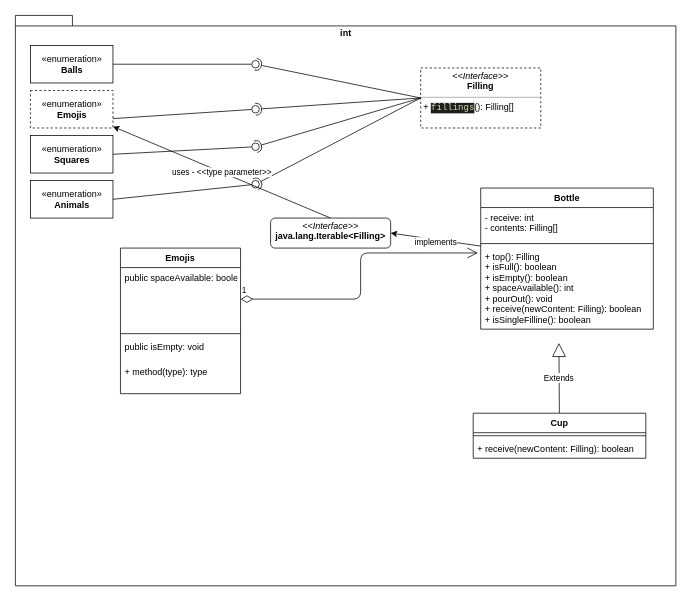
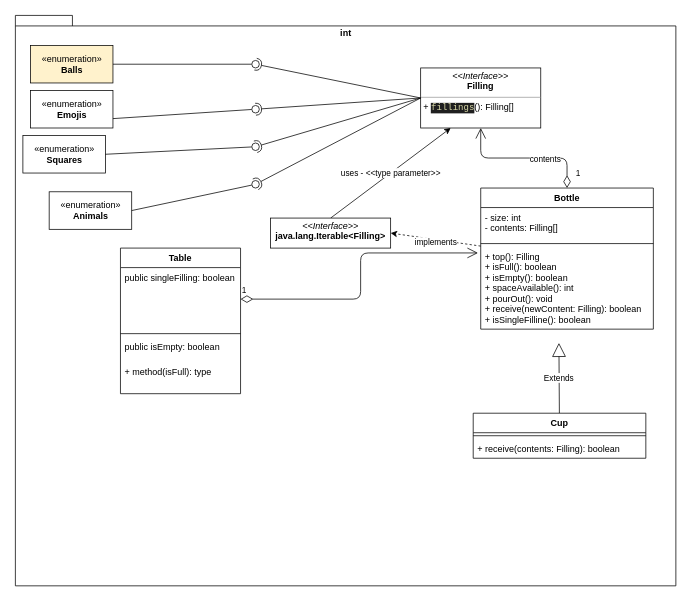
- <mxCell id="10" value="«enumeration»&lt;br&gt;&lt;b&gt;Balls&lt;br&gt;&lt;/b&gt;" style="html=1;" vertex="1" parent="1"><mxGeometry x="40" y="60" width="110" height="50" as="geometry" /></mxCell>
+ <mxCell id="10" value="«enumeration»&lt;br&gt;&lt;b&gt;Balls&lt;br&gt;&lt;/b&gt;" style="html=1;fillColor=#fff2cc;" vertex="1" parent="1"><mxGeometry x="40" y="60" width="110" height="50" as="geometry" /></mxCell>
- <mxCell id="9" value="&lt;p style=&quot;margin:0px;margin-top:4px;text-align:center;&quot;&gt;&lt;i&gt;&amp;lt;&amp;lt;Interface&amp;gt;&amp;gt;&lt;/i&gt;&lt;br&gt;&lt;b&gt;Filling&lt;/b&gt;&lt;/p&gt;&lt;hr size=&quot;1&quot;&gt;&lt;p style=&quot;margin:0px;margin-left:4px;&quot;&gt;+&amp;nbsp;&lt;span style=&quot;color: rgb(220, 220, 170); background-color: rgb(31, 31, 31); font-family: Menlo, Monaco, &amp;quot;Courier New&amp;quot;, monospace;&quot;&gt;fillings&lt;/span&gt;&lt;span style=&quot;background-color: initial;&quot;&gt;(): Filling[]&lt;/span&gt;&lt;/p&gt;" style="verticalAlign=top;align=left;overflow=fill;fontSize=12;fontFamily=Helvetica;html=1;dashed=1;" vertex="1" parent="1"><mxGeometry x="560" y="90" width="160" height="80" as="geometry" /></mxCell>
+ <mxCell id="9" value="&lt;p style=&quot;margin:0px;margin-top:4px;text-align:center;&quot;&gt;&lt;i&gt;&amp;lt;&amp;lt;Interface&amp;gt;&amp;gt;&lt;/i&gt;&lt;br&gt;&lt;b&gt;Filling&lt;/b&gt;&lt;/p&gt;&lt;hr size=&quot;1&quot;&gt;&lt;p style=&quot;margin:0px;margin-left:4px;&quot;&gt;+&amp;nbsp;&lt;span style=&quot;color: rgb(220, 220, 170); background-color: rgb(31, 31, 31); font-family: Menlo, Monaco, &amp;quot;Courier New&amp;quot;, monospace;&quot;&gt;fillings&lt;/span&gt;&lt;span style=&quot;background-color: initial;&quot;&gt;(): Filling[]&lt;/span&gt;&lt;/p&gt;" style="verticalAlign=top;align=left;overflow=fill;fontSize=12;fontFamily=Helvetica;html=1;" vertex="1" parent="1"><mxGeometry x="560" y="90" width="160" height="80" as="geometry" /></mxCell>
- <mxCell id="11" value="«enumeration»&lt;br&gt;&lt;b&gt;Emojis&lt;br&gt;&lt;/b&gt;" style="html=1;dashed=1;" vertex="1" parent="1"><mxGeometry x="40" y="120" width="110" height="50" as="geometry" /></mxCell>
+ <mxCell id="11" value="«enumeration»&lt;br&gt;&lt;b&gt;Emojis&lt;br&gt;&lt;/b&gt;" style="html=1;" vertex="1" parent="1"><mxGeometry x="40" y="120" width="110" height="50" as="geometry" /></mxCell>
- <mxCell id="12" value="«enumeration»&lt;br&gt;&lt;b&gt;Squares&lt;br&gt;&lt;/b&gt;" style="html=1;" vertex="1" parent="1"><mxGeometry x="40" y="180" width="110" height="50" as="geometry" /></mxCell>
+ <mxCell id="12" value="«enumeration»&lt;br&gt;&lt;b&gt;Squares&lt;br&gt;&lt;/b&gt;" style="html=1;" vertex="1" parent="1"><mxGeometry x="30" y="180" width="110" height="50" as="geometry" /></mxCell>
+ <mxCell id="38" value="1" style="endArrow=open;html=1;endSize=12;startArrow=diamondThin;startSize=14;startFill=0;edgeStyle=orthogonalEdgeStyle;align=left;verticalAlign=bottom;exitX=0.5;exitY=0;exitDx=0;exitDy=0;entryX=0.5;entryY=1;entryDx=0;entryDy=0;" edge="1" parent="1" source="5" target="9"><mxGeometry x="-0.895" y="-10" relative="1" as="geometry"><mxPoint x="790" y="210" as="sourcePoint" /><mxPoint x="950" y="210" as="targetPoint" /><mxPoint as="offset" /></mxGeometry></mxCell>
+ <mxCell id="39" value="contents" style="edgeLabel;html=1;align=center;verticalAlign=middle;resizable=0;points=[];" vertex="1" connectable="0" parent="38"><mxGeometry x="-0.282" y="1" relative="1" as="geometry"><mxPoint as="offset" /></mxGeometry></mxCell>
- <mxCell id="26" value="uses - &amp;lt;&amp;lt;type parameter&amp;gt;&amp;gt;" style="edgeStyle=none;html=1;exitX=0.5;exitY=0;exitDx=0;exitDy=0;" edge="1" parent="1" source="27" target="11"><mxGeometry relative="1" as="geometry"><mxPoint x="426.429" y="320" as="sourcePoint" /></mxGeometry></mxCell>
+ <mxCell id="26" value="uses - &amp;lt;&amp;lt;type parameter&amp;gt;&amp;gt;" style="edgeStyle=none;html=1;entryX=0.25;entryY=1;entryDx=0;entryDy=0;exitX=0.5;exitY=0;exitDx=0;exitDy=0;" edge="1" parent="1" source="27" target="9"><mxGeometry relative="1" as="geometry"><mxPoint x="426.429" y="320" as="sourcePoint" /></mxGeometry></mxCell>
- <mxCell id="22" value="«enumeration»&lt;br&gt;&lt;b&gt;Animals&lt;br&gt;&lt;/b&gt;" style="html=1;" vertex="1" parent="1"><mxGeometry x="40" y="240" width="110" height="50" as="geometry" /></mxCell>
+ <mxCell id="22" value="«enumeration»&lt;br&gt;&lt;b&gt;Animals&lt;br&gt;&lt;/b&gt;" style="html=1;" vertex="1" parent="1"><mxGeometry x="65" y="255" width="110" height="50" as="geometry" /></mxCell>
- <mxCell id="6" value="- receive: int&#10;- contents: Filling[]" style="text;strokeColor=none;fillColor=none;align=left;verticalAlign=top;spacingLeft=4;spacingRight=4;overflow=hidden;rotatable=0;points=[[0,0.5],[1,0.5]];portConstraint=eastwest;" vertex="1" parent="5"><mxGeometry y="26" width="230" height="44" as="geometry" /></mxCell>
+ <mxCell id="6" value="- size: int&#10;- contents: Filling[]" style="text;strokeColor=none;fillColor=none;align=left;verticalAlign=top;spacingLeft=4;spacingRight=4;overflow=hidden;rotatable=0;points=[[0,0.5],[1,0.5]];portConstraint=eastwest;" vertex="1" parent="5"><mxGeometry y="26" width="230" height="44" as="geometry" /></mxCell>
- <mxCell id="27" value="&lt;p style=&quot;margin:0px;margin-top:4px;text-align:center;&quot;&gt;&lt;i&gt;&amp;lt;&amp;lt;Interface&amp;gt;&amp;gt;&lt;/i&gt;&lt;br&gt;&lt;b&gt;java.lang.Iterable&amp;lt;Filling&amp;gt;&lt;/b&gt;&lt;/p&gt;" style="verticalAlign=top;align=left;overflow=fill;fontSize=12;fontFamily=Helvetica;html=1;rounded=1;" vertex="1" parent="1"><mxGeometry x="360" y="290" width="160" height="40" as="geometry" /></mxCell>
+ <mxCell id="27" value="&lt;p style=&quot;margin:0px;margin-top:4px;text-align:center;&quot;&gt;&lt;i&gt;&amp;lt;&amp;lt;Interface&amp;gt;&amp;gt;&lt;/i&gt;&lt;br&gt;&lt;b&gt;java.lang.Iterable&amp;lt;Filling&amp;gt;&lt;/b&gt;&lt;/p&gt;" style="verticalAlign=top;align=left;overflow=fill;fontSize=12;fontFamily=Helvetica;html=1;" vertex="1" parent="1"><mxGeometry x="360" y="290" width="160" height="40" as="geometry" /></mxCell>
- <mxCell id="3" style="edgeStyle=none;html=1;entryX=1;entryY=0.5;entryDx=0;entryDy=0;" edge="1" parent="1" source="5" target="27"><mxGeometry relative="1" as="geometry" /></mxCell>
+ <mxCell id="3" style="edgeStyle=none;html=1;entryX=1;entryY=0.5;entryDx=0;entryDy=0;dashed=1;" edge="1" parent="1" source="5" target="27"><mxGeometry relative="1" as="geometry" /></mxCell>
- <mxCell id="32" value="Emojis" style="swimlane;fontStyle=1;align=center;verticalAlign=top;childLayout=stackLayout;horizontal=1;startSize=26;horizontalStack=0;resizeParent=1;resizeParentMax=0;resizeLast=0;collapsible=1;marginBottom=0;" vertex="1" parent="1"><mxGeometry x="160" y="330" width="160" height="194" as="geometry"><mxRectangle x="600" y="363" width="70" height="30" as="alternateBounds" /></mxGeometry></mxCell>
+ <mxCell id="32" value="Table" style="swimlane;fontStyle=1;align=center;verticalAlign=top;childLayout=stackLayout;horizontal=1;startSize=26;horizontalStack=0;resizeParent=1;resizeParentMax=0;resizeLast=0;collapsible=1;marginBottom=0;" vertex="1" parent="1"><mxGeometry x="160" y="330" width="160" height="194" as="geometry"><mxRectangle x="600" y="363" width="70" height="30" as="alternateBounds" /></mxGeometry></mxCell>
- <mxCell id="33" value="public spaceAvailable: boolean" style="text;strokeColor=none;fillColor=none;align=left;verticalAlign=top;spacingLeft=4;spacingRight=4;overflow=hidden;rotatable=0;points=[[0,0.5],[1,0.5]];portConstraint=eastwest;" vertex="1" parent="32"><mxGeometry y="26" width="160" height="84" as="geometry" /></mxCell>
+ <mxCell id="33" value="public singleFilling: boolean" style="text;strokeColor=none;fillColor=none;align=left;verticalAlign=top;spacingLeft=4;spacingRight=4;overflow=hidden;rotatable=0;points=[[0,0.5],[1,0.5]];portConstraint=eastwest;" vertex="1" parent="32"><mxGeometry y="26" width="160" height="84" as="geometry" /></mxCell>
- <mxCell id="35" value="public isEmpty: void" style="text;strokeColor=none;fillColor=none;align=left;verticalAlign=top;spacingLeft=4;spacingRight=4;overflow=hidden;rotatable=0;points=[[0,0.5],[1,0.5]];portConstraint=eastwest;" vertex="1" parent="32"><mxGeometry y="118" width="160" height="34" as="geometry" /></mxCell>
+ <mxCell id="35" value="public isEmpty: boolean" style="text;strokeColor=none;fillColor=none;align=left;verticalAlign=top;spacingLeft=4;spacingRight=4;overflow=hidden;rotatable=0;points=[[0,0.5],[1,0.5]];portConstraint=eastwest;" vertex="1" parent="32"><mxGeometry y="118" width="160" height="34" as="geometry" /></mxCell>
- <mxCell id="36" value="+ method(type): type" style="text;strokeColor=none;fillColor=none;align=left;verticalAlign=top;spacingLeft=4;spacingRight=4;overflow=hidden;rotatable=0;points=[[0,0.5],[1,0.5]];portConstraint=eastwest;" vertex="1" parent="32"><mxGeometry y="152" width="160" height="42" as="geometry" /></mxCell>
+ <mxCell id="36" value="+ method(isFull): type" style="text;strokeColor=none;fillColor=none;align=left;verticalAlign=top;spacingLeft=4;spacingRight=4;overflow=hidden;rotatable=0;points=[[0,0.5],[1,0.5]];portConstraint=eastwest;" vertex="1" parent="32"><mxGeometry y="152" width="160" height="42" as="geometry" /></mxCell>
- <mxCell id="31" value="+ receive(newContent: Filling): boolean" style="text;strokeColor=none;fillColor=none;align=left;verticalAlign=top;spacingLeft=4;spacingRight=4;overflow=hidden;rotatable=0;points=[[0,0.5],[1,0.5]];portConstraint=eastwest;" vertex="1" parent="29"><mxGeometry y="34" width="230" height="26" as="geometry" /></mxCell>
+ <mxCell id="31" value="+ receive(contents: Filling): boolean" style="text;strokeColor=none;fillColor=none;align=left;verticalAlign=top;spacingLeft=4;spacingRight=4;overflow=hidden;rotatable=0;points=[[0,0.5],[1,0.5]];portConstraint=eastwest;" vertex="1" parent="29"><mxGeometry y="34" width="230" height="26" as="geometry" /></mxCell>
